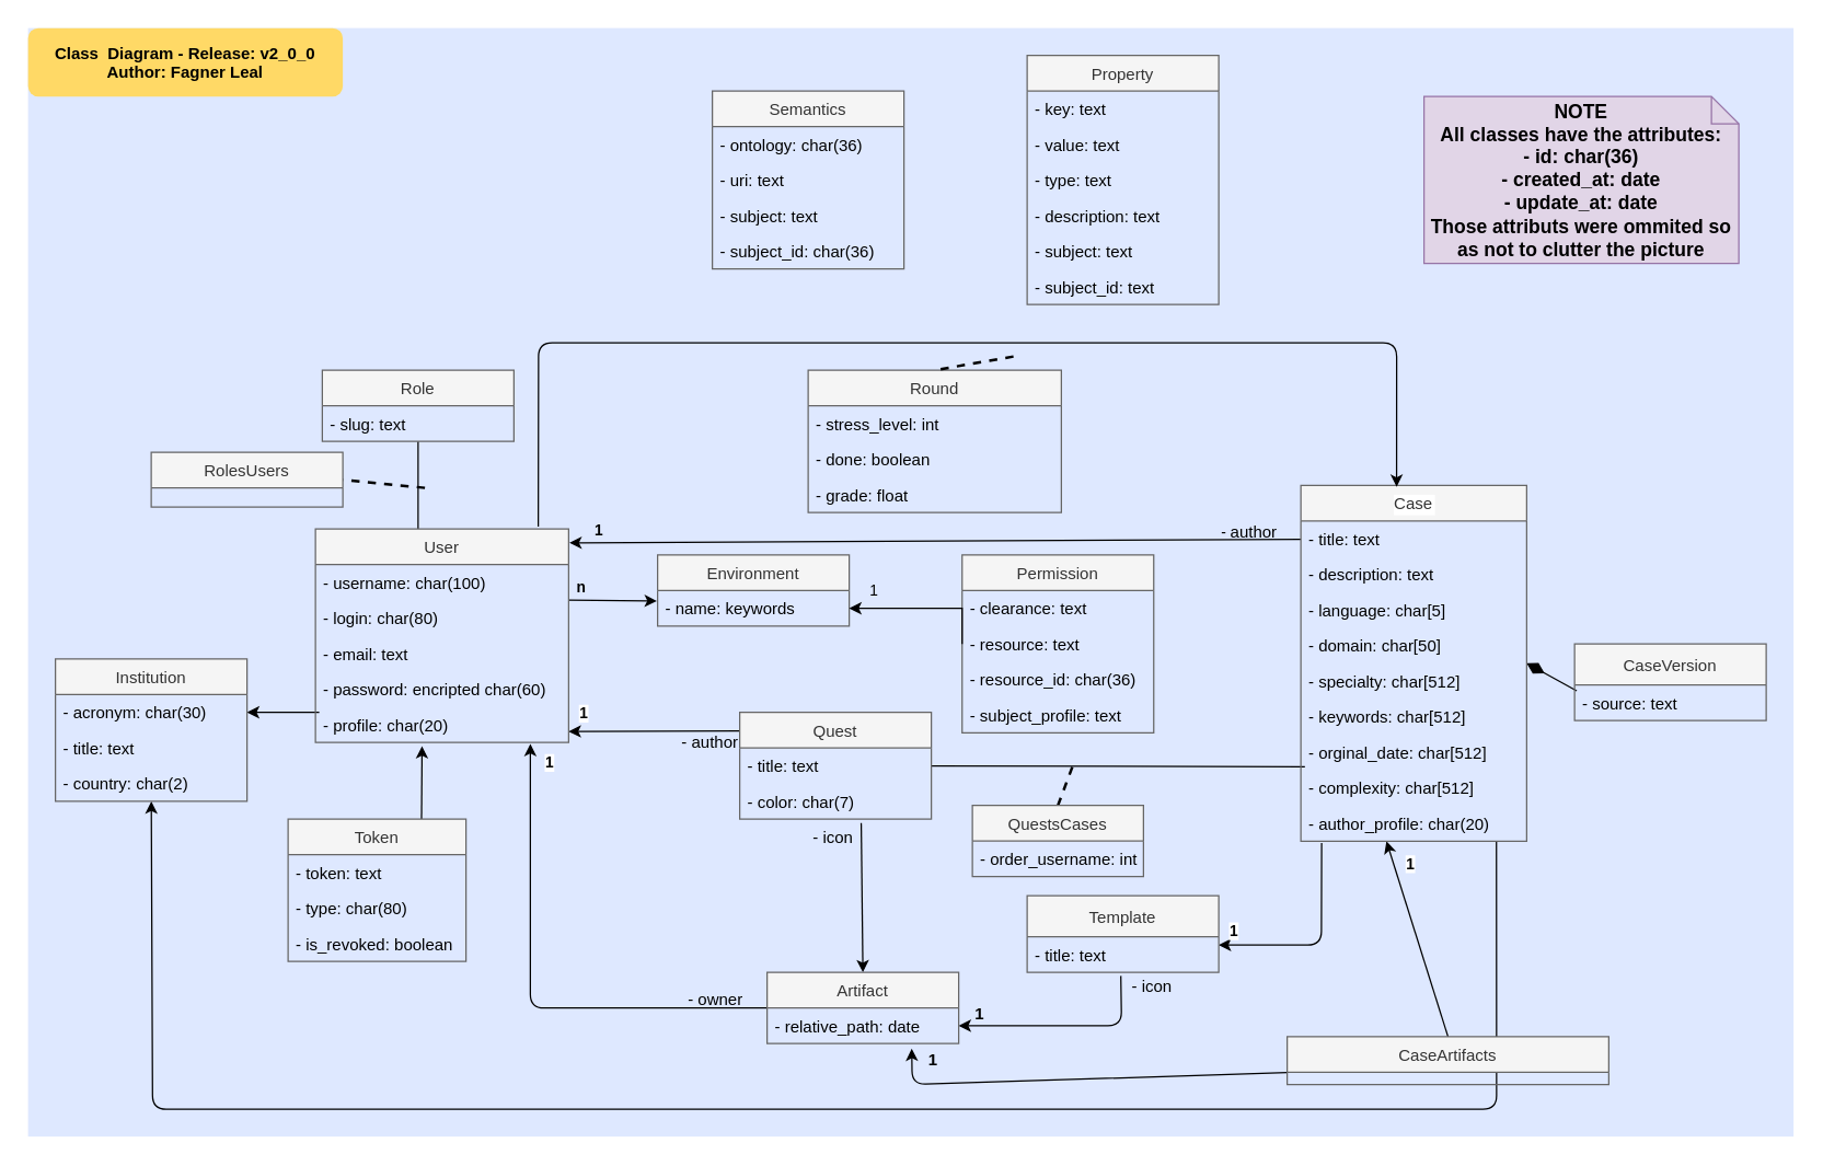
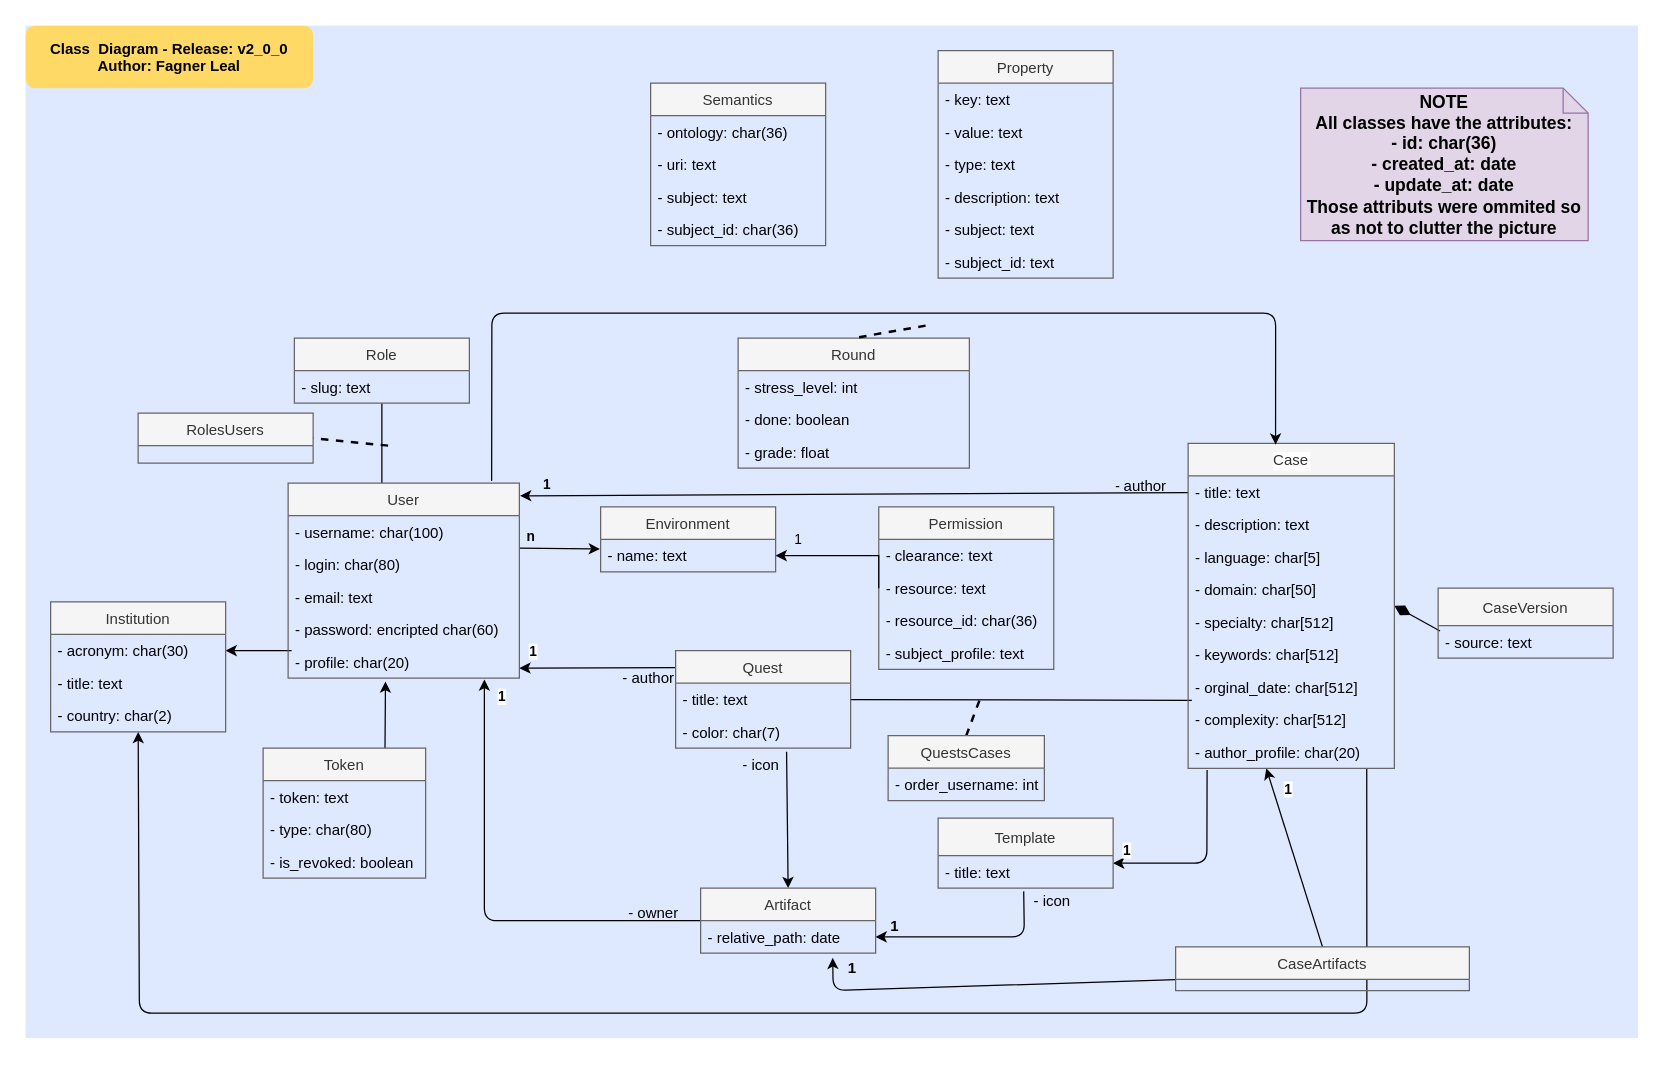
- <mxCell id="86" value="- name: keywords" style="text;strokeColor=none;fillColor=none;align=left;verticalAlign=top;spacingLeft=4;spacingRight=4;overflow=hidden;rotatable=0;points=[[0,0.5],[1,0.5]];portConstraint=eastwest;" parent="85" vertex="1"><mxGeometry y="26" width="140" height="26" as="geometry" /></mxCell>
+ <mxCell id="86" value="- name: text" style="text;strokeColor=none;fillColor=none;align=left;verticalAlign=top;spacingLeft=4;spacingRight=4;overflow=hidden;rotatable=0;points=[[0,0.5],[1,0.5]];portConstraint=eastwest;" parent="85" vertex="1"><mxGeometry y="26" width="140" height="26" as="geometry" /></mxCell>
